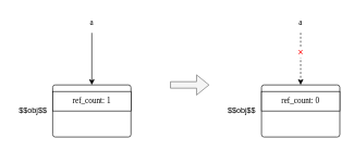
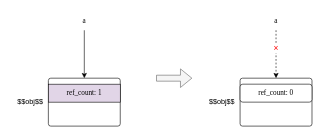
- <mxCell id="4" value="ref_count: 1" style="rounded=0;whiteSpace=wrap;html=1;fontFamily=SF Mono;" vertex="1" parent="2"><mxGeometry y="10" width="120" height="30" as="geometry" /></mxCell>
+ <mxCell id="4" value="ref_count: 1" style="rounded=0;whiteSpace=wrap;html=1;fontFamily=SF Mono;fillColor=#e1d5e7;" vertex="1" parent="2"><mxGeometry y="10" width="120" height="30" as="geometry" /></mxCell>
- <mxCell id="10" value="ref_count: 0" style="rounded=0;whiteSpace=wrap;html=1;fontFamily=SF Mono;" vertex="1" parent="8"><mxGeometry y="10" width="120" height="30" as="geometry" /></mxCell>
+ <mxCell id="10" value="ref_count: 0" style="whiteSpace=wrap;html=1;fontFamily=SF Mono;rounded=1;" vertex="1" parent="8"><mxGeometry y="10" width="120" height="30" as="geometry" /></mxCell>
